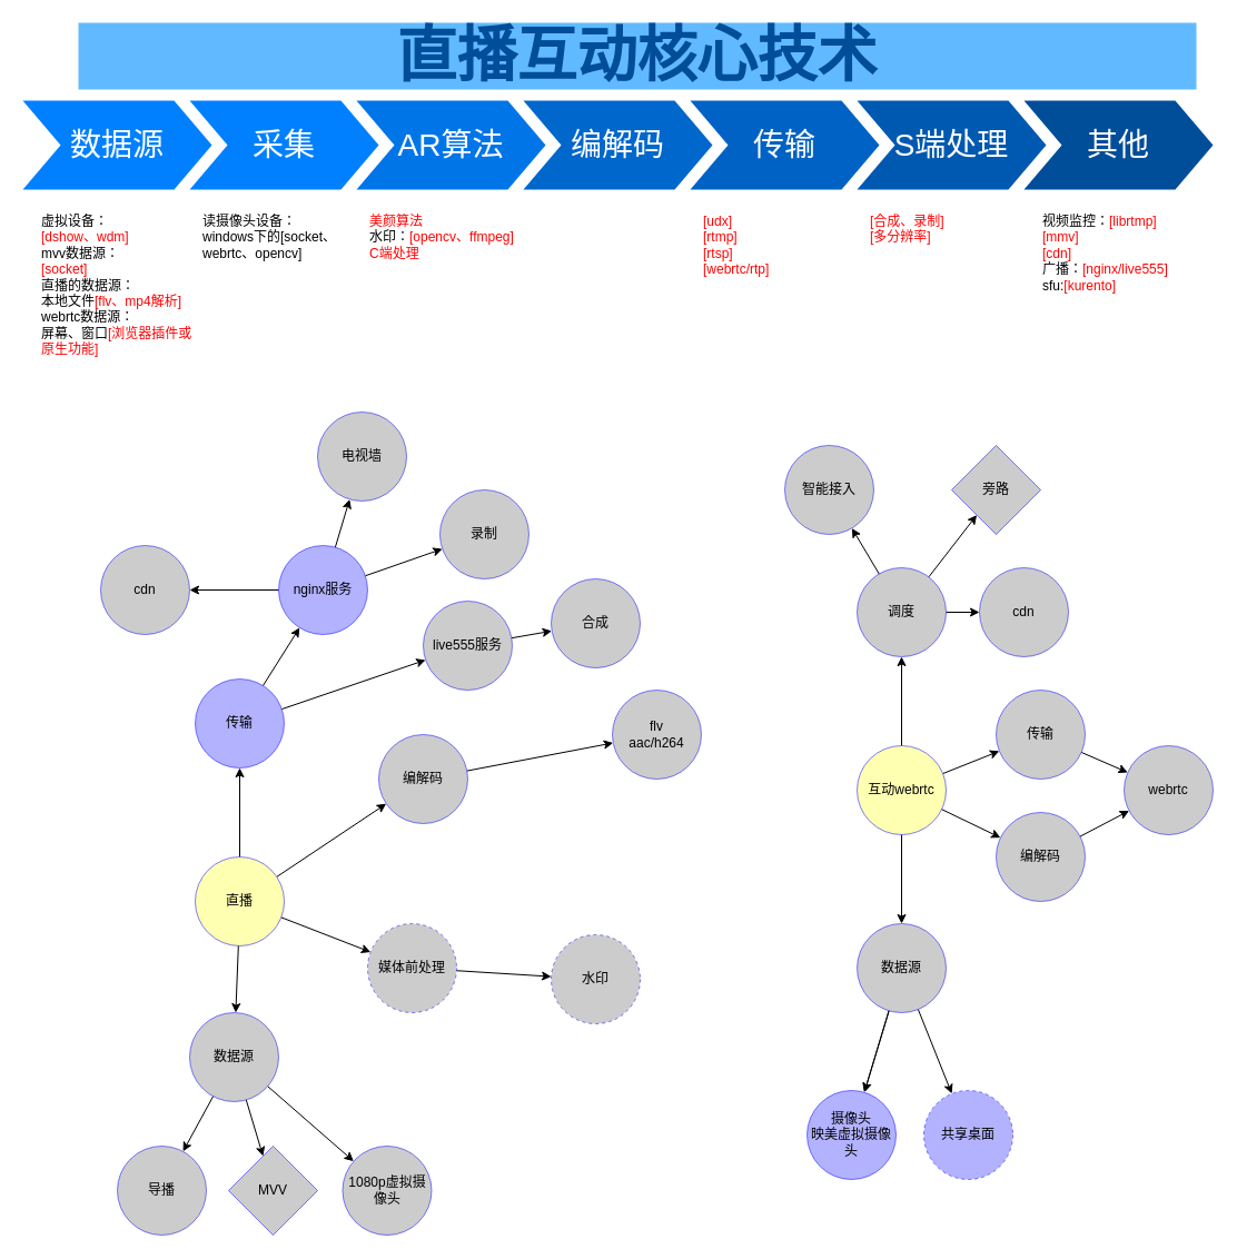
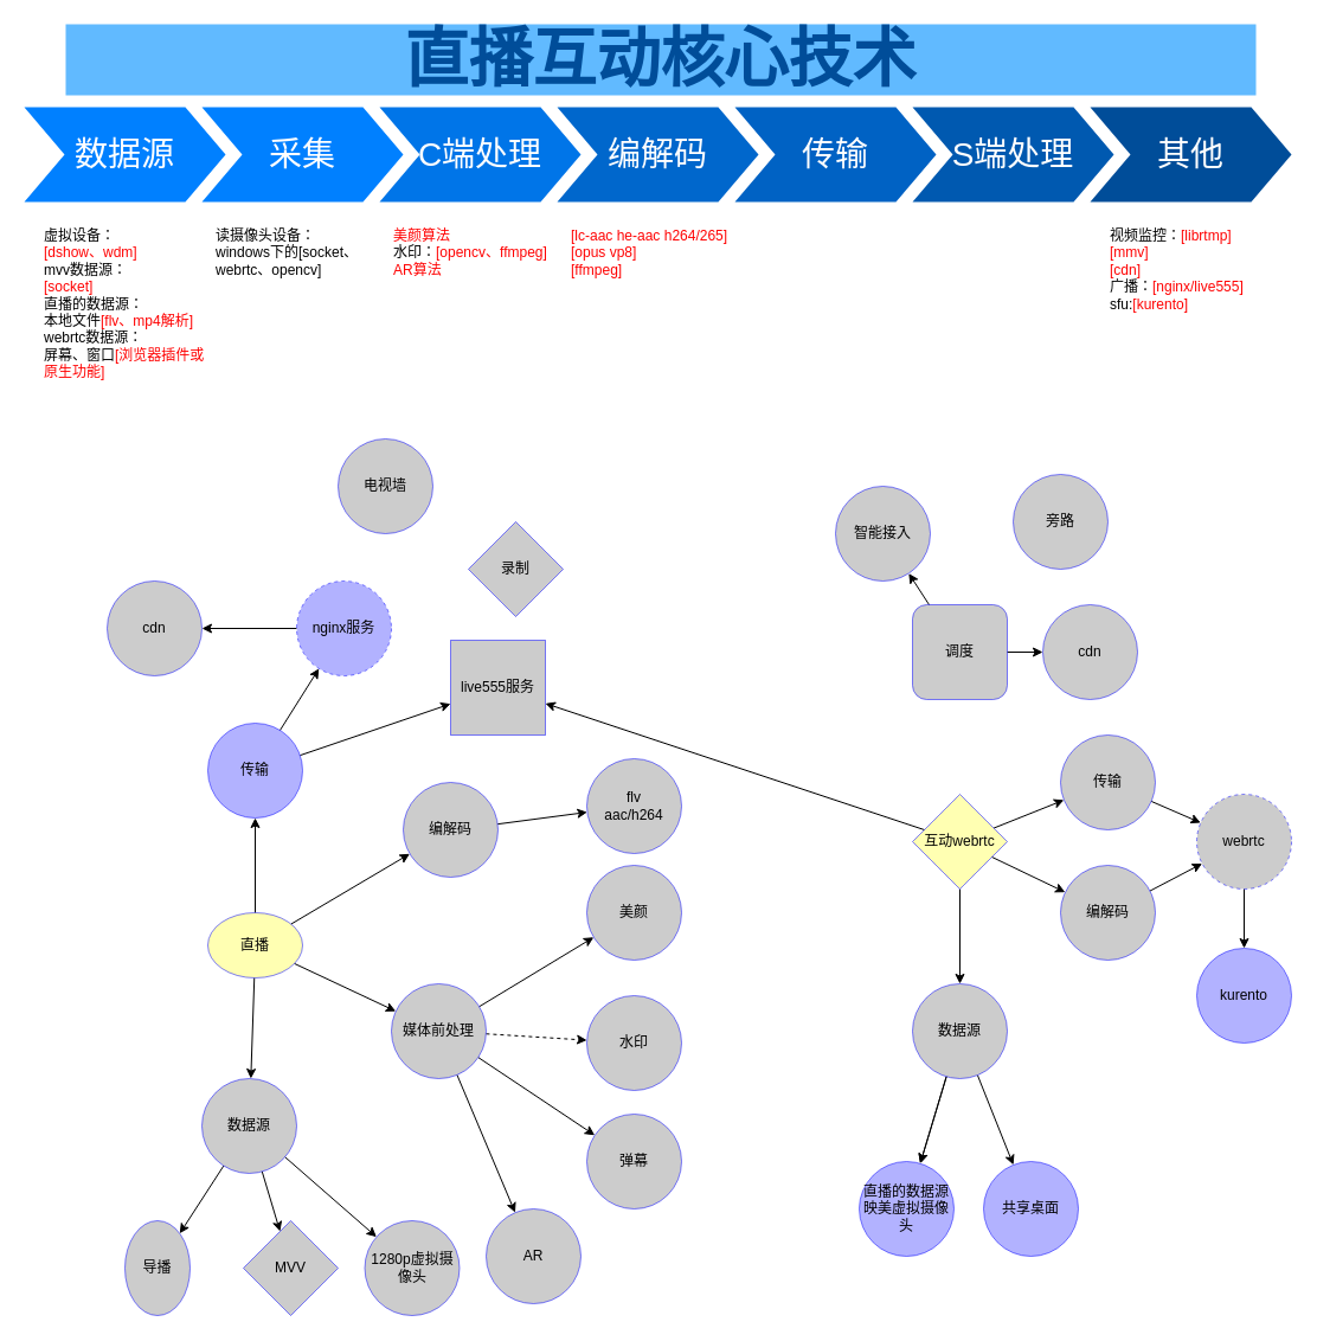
- <mxCell id="8" value="&lt;span&gt;直播互动核心技术&lt;/span&gt;" style="text;html=1;strokeColor=none;fillColor=#61BAFF;align=center;verticalAlign=middle;whiteSpace=wrap;fontSize=54;fontStyle=1;fontColor=#004D99;" parent="1" vertex="1"><mxGeometry x="70" y="20" width="1005" height="60" as="geometry" /></mxCell>
+ <mxCell id="8" value="&lt;span&gt;直播互动核心技术&lt;/span&gt;" style="text;html=1;strokeColor=none;fillColor=#61BAFF;align=center;verticalAlign=middle;whiteSpace=wrap;fontSize=54;fontStyle=1;fontColor=#004D99;" parent="1" vertex="1"><mxGeometry x="55" y="20" width="1005" height="60" as="geometry" /></mxCell>
- <mxCell id="3" value="AR算法" style="shape=step;whiteSpace=wrap;html=1;fontSize=28;fillColor=#0075E8;fontColor=#FFFFFF;strokeColor=none;" parent="1" vertex="1"><mxGeometry x="320" y="90" width="170" height="80" as="geometry" /></mxCell>
+ <mxCell id="3" value="C端处理" style="shape=step;whiteSpace=wrap;html=1;fontSize=28;fillColor=#0075E8;fontColor=#FFFFFF;strokeColor=none;" parent="1" vertex="1"><mxGeometry x="320" y="90" width="170" height="80" as="geometry" /></mxCell>
- <mxCell id="10" value="&lt;font color=&quot;#ff0000&quot;&gt;美颜算法&lt;/font&gt;&lt;br&gt;水印：&lt;font color=&quot;#ff0000&quot;&gt;[opencv、ffmpeg]&lt;/font&gt;&lt;br&gt;&lt;font color=&quot;#ff0000&quot;&gt;C端处理&lt;/font&gt;&lt;br&gt;&lt;br&gt;&lt;br&gt;&lt;br&gt;&lt;br&gt;&lt;br&gt;" style="text;spacingTop=-5;fillColor=#ffffff;whiteSpace=wrap;html=1;align=left;fontSize=12;fontFamily=Helvetica;fillColor=none;strokeColor=none;" parent="1" vertex="1"><mxGeometry x="330" y="190" width="140" height="210" as="geometry" /></mxCell>
+ <mxCell id="10" value="&lt;font color=&quot;#ff0000&quot;&gt;美颜算法&lt;/font&gt;&lt;br&gt;水印：&lt;font color=&quot;#ff0000&quot;&gt;[opencv、ffmpeg]&lt;/font&gt;&lt;br&gt;&lt;font color=&quot;#ff0000&quot;&gt;AR算法&lt;/font&gt;&lt;br&gt;&lt;br&gt;&lt;br&gt;&lt;br&gt;&lt;br&gt;&lt;br&gt;" style="text;spacingTop=-5;fillColor=#ffffff;whiteSpace=wrap;html=1;align=left;fontSize=12;fontFamily=Helvetica;fillColor=none;strokeColor=none;" parent="1" vertex="1"><mxGeometry x="330" y="190" width="140" height="210" as="geometry" /></mxCell>
+ <mxCell id="11" value="&lt;font color=&quot;#ff0000&quot;&gt;[lc-aac he-aac h264/265]&lt;br&gt;[opus vp8]&lt;br&gt;[ffmpeg]&lt;/font&gt;&lt;br&gt;" style="text;spacingTop=-5;fillColor=#ffffff;whiteSpace=wrap;html=1;align=left;fontSize=12;fontFamily=Helvetica;fillColor=none;strokeColor=none;" parent="1" vertex="1"><mxGeometry x="480" y="190" width="140" height="210" as="geometry" /></mxCell>
- <mxCell id="12" value="&lt;font color=&quot;#ff0000&quot;&gt;[udx]&lt;br&gt;[rtmp]&lt;br&gt;[rtsp]&lt;br&gt;[webrtc/rtp]&lt;/font&gt;&lt;br&gt;" style="text;spacingTop=-5;fillColor=#ffffff;whiteSpace=wrap;html=1;align=left;fontSize=12;fontFamily=Helvetica;fillColor=none;strokeColor=none;" parent="1" vertex="1"><mxGeometry x="630" y="190" width="140" height="210" as="geometry" /></mxCell>
- <mxCell id="13" value="&lt;font color=&quot;#ff0000&quot;&gt;[合成、录制]&lt;br&gt;[多分辨率]&lt;/font&gt;&lt;br&gt;" style="text;spacingTop=-5;fillColor=#ffffff;whiteSpace=wrap;html=1;align=left;fontSize=12;fontFamily=Helvetica;fillColor=none;strokeColor=none;" parent="1" vertex="1"><mxGeometry x="780" y="190" width="140" height="210" as="geometry" /></mxCell>
- <mxCell id="61" value="智能接入" style="ellipse;whiteSpace=wrap;html=1;aspect=fixed;strokeColor=#0000FF;fillColor=#999999;opacity=50;align=center;" vertex="1" parent="1"><mxGeometry x="705" y="400" width="80" height="80" as="geometry" /></mxCell>
+ <mxCell id="61" value="智能接入" style="ellipse;whiteSpace=wrap;html=1;aspect=fixed;strokeColor=#0000FF;fillColor=#999999;opacity=50;align=center;" vertex="1" parent="1"><mxGeometry x="705" y="410" width="80" height="80" as="geometry" /></mxCell>
- <mxCell id="62" value="旁路" style="rhombus;whiteSpace=wrap;html=1;aspect=fixed;strokeColor=#0000FF;fillColor=#999999;opacity=50;align=center;" vertex="1" parent="1"><mxGeometry x="855" y="400" width="80" height="80" as="geometry" /></mxCell>
+ <mxCell id="62" value="旁路" style="ellipse;whiteSpace=wrap;html=1;aspect=fixed;strokeColor=#0000FF;fillColor=#999999;opacity=50;align=center;" vertex="1" parent="1"><mxGeometry x="855" y="400" width="80" height="80" as="geometry" /></mxCell>
- <mxCell id="29" style="edgeStyle=none;rounded=0;orthogonalLoop=1;jettySize=auto;html=1;" edge="1" parent="1" source="31" target="51"><mxGeometry relative="1" as="geometry" /></mxCell>
- <mxCell id="33" value="录制" style="ellipse;whiteSpace=wrap;html=1;aspect=fixed;strokeColor=#0000FF;fillColor=#999999;opacity=50;align=center;" vertex="1" parent="1"><mxGeometry x="395" y="440" width="80" height="80" as="geometry" /></mxCell>
+ <mxCell id="33" value="录制" style="rhombus;whiteSpace=wrap;html=1;aspect=fixed;strokeColor=#0000FF;fillColor=#999999;opacity=50;align=center;" vertex="1" parent="1"><mxGeometry x="395" y="440" width="80" height="80" as="geometry" /></mxCell>
- <mxCell id="58" value="" style="edgeStyle=none;rounded=0;orthogonalLoop=1;jettySize=auto;html=1;" edge="1" parent="1" source="60" target="62"><mxGeometry relative="1" as="geometry" /></mxCell>
- <mxCell id="28" value="" style="edgeStyle=none;rounded=0;orthogonalLoop=1;jettySize=auto;html=1;" edge="1" parent="1" source="31" target="33"><mxGeometry relative="1" as="geometry" /></mxCell>
- <mxCell id="31" value="nginx服务" style="ellipse;whiteSpace=wrap;html=1;aspect=fixed;strokeColor=#0000FF;fillColor=#6666FF;opacity=50;align=center;" vertex="1" parent="1"><mxGeometry x="250" y="490" width="80" height="80" as="geometry" /></mxCell>
+ <mxCell id="31" value="nginx服务" style="ellipse;whiteSpace=wrap;html=1;aspect=fixed;strokeColor=#0000FF;fillColor=#6666FF;opacity=50;align=center;dashed=1;" vertex="1" parent="1"><mxGeometry x="250" y="490" width="80" height="80" as="geometry" /></mxCell>
- <mxCell id="60" value="调度" style="ellipse;whiteSpace=wrap;html=1;aspect=fixed;strokeColor=#0000FF;fillColor=#999999;opacity=50;align=center;" vertex="1" parent="1"><mxGeometry x="770" y="510" width="80" height="80" as="geometry" /></mxCell>
+ <mxCell id="60" value="调度" style="whiteSpace=wrap;html=1;aspect=fixed;strokeColor=#0000FF;fillColor=#999999;opacity=50;align=center;rounded=1;" vertex="1" parent="1"><mxGeometry x="770" y="510" width="80" height="80" as="geometry" /></mxCell>
- <mxCell id="27" value="合成" style="ellipse;whiteSpace=wrap;html=1;aspect=fixed;strokeColor=#0000FF;fillColor=#999999;opacity=50;align=center;" vertex="1" parent="1"><mxGeometry x="495" y="520" width="80" height="80" as="geometry" /></mxCell>
- <mxCell id="25" value="" style="edgeStyle=none;rounded=0;orthogonalLoop=1;jettySize=auto;html=1;" edge="1" parent="1" source="26" target="27"><mxGeometry relative="1" as="geometry" /></mxCell>
- <mxCell id="26" value="live555服务" style="ellipse;whiteSpace=wrap;html=1;aspect=fixed;strokeColor=#0000FF;fillColor=#999999;opacity=50;align=center;" vertex="1" parent="1"><mxGeometry x="380" y="540" width="80" height="80" as="geometry" /></mxCell>
+ <mxCell id="26" value="live555服务" style="whiteSpace=wrap;html=1;aspect=fixed;strokeColor=#0000FF;fillColor=#999999;opacity=50;align=center;rounded=0;" vertex="1" parent="1"><mxGeometry x="380" y="540" width="80" height="80" as="geometry" /></mxCell>
- <mxCell id="55" value="" style="edgeStyle=none;rounded=0;orthogonalLoop=1;jettySize=auto;html=1;" edge="1" parent="1" source="56" target="60"><mxGeometry relative="1" as="geometry" /></mxCell>
+ <mxCell id="55" value="" style="edgeStyle=none;rounded=0;orthogonalLoop=1;jettySize=auto;html=1;" edge="1" parent="1" source="56" target="26"><mxGeometry relative="1" as="geometry" /></mxCell>
- <mxCell id="45" value="flv&lt;br&gt;aac/h264" style="ellipse;whiteSpace=wrap;html=1;aspect=fixed;strokeColor=#0000FF;fillColor=#999999;opacity=50;align=center;" vertex="1" parent="1"><mxGeometry x="550" y="620" width="80" height="80" as="geometry" /></mxCell>
+ <mxCell id="45" value="flv&lt;br&gt;aac/h264" style="ellipse;whiteSpace=wrap;html=1;aspect=fixed;strokeColor=#0000FF;fillColor=#999999;opacity=50;align=center;" vertex="1" parent="1"><mxGeometry x="495" y="640" width="80" height="80" as="geometry" /></mxCell>
- <mxCell id="56" value="互动webrtc" style="ellipse;whiteSpace=wrap;html=1;aspect=fixed;strokeColor=#0000FF;fillColor=#FFFF66;opacity=50;align=center;" parent="1" vertex="1"><mxGeometry x="770" y="670" width="80" height="80" as="geometry" /></mxCell>
+ <mxCell id="56" value="互动webrtc" style="rhombus;whiteSpace=wrap;html=1;aspect=fixed;strokeColor=#0000FF;fillColor=#FFFF66;opacity=50;align=center;" parent="1" vertex="1"><mxGeometry x="770" y="670" width="80" height="80" as="geometry" /></mxCell>
- <mxCell id="67" value="webrtc" style="ellipse;whiteSpace=wrap;html=1;aspect=fixed;strokeColor=#0000FF;fillColor=#999999;opacity=50;align=center;" vertex="1" parent="1"><mxGeometry x="1010" y="670" width="80" height="80" as="geometry" /></mxCell>
+ <mxCell id="67" value="webrtc" style="ellipse;whiteSpace=wrap;html=1;aspect=fixed;strokeColor=#0000FF;fillColor=#999999;opacity=50;align=center;dashed=1;" vertex="1" parent="1"><mxGeometry x="1010" y="670" width="80" height="80" as="geometry" /></mxCell>
+ <mxCell id="42" value="美颜" style="ellipse;whiteSpace=wrap;html=1;aspect=fixed;strokeColor=#0000FF;fillColor=#999999;opacity=50;align=center;" vertex="1" parent="1"><mxGeometry x="495" y="730" width="80" height="80" as="geometry" /></mxCell>
+ <mxCell id="66" value="" style="edgeStyle=none;rounded=0;orthogonalLoop=1;jettySize=auto;html=1;" edge="1" parent="1" source="67" target="68"><mxGeometry relative="1" as="geometry" /></mxCell>
- <mxCell id="21" value="直播" style="ellipse;whiteSpace=wrap;html=1;aspect=fixed;strokeColor=#0000FF;fillColor=#FFFF66;opacity=50;align=center;" parent="1" vertex="1"><mxGeometry x="175" y="770" width="80" height="80" as="geometry" /></mxCell>
+ <mxCell id="21" value="直播" style="ellipse;whiteSpace=wrap;html=1;aspect=fixed;strokeColor=#0000FF;fillColor=#FFFF66;opacity=50;align=center;" parent="1" vertex="1"><mxGeometry x="175" y="770" width="80" height="55" as="geometry" /></mxCell>
+ <mxCell id="34" value="" style="edgeStyle=none;rounded=0;orthogonalLoop=1;jettySize=auto;html=1;" edge="1" parent="1" source="38" target="42"><mxGeometry relative="1" as="geometry" /></mxCell>
+ <mxCell id="68" value="kurento" style="ellipse;whiteSpace=wrap;html=1;aspect=fixed;strokeColor=#0000FF;fillColor=#6666FF;opacity=50;align=center;" vertex="1" parent="1"><mxGeometry x="1010" y="800" width="80" height="80" as="geometry" /></mxCell>
- <mxCell id="38" value="媒体前处理" style="ellipse;whiteSpace=wrap;html=1;aspect=fixed;strokeColor=#0000FF;fillColor=#999999;opacity=50;align=center;dashed=1;" vertex="1" parent="1"><mxGeometry x="330" y="830" width="80" height="80" as="geometry" /></mxCell>
+ <mxCell id="38" value="媒体前处理" style="ellipse;whiteSpace=wrap;html=1;aspect=fixed;strokeColor=#0000FF;fillColor=#999999;opacity=50;align=center;" vertex="1" parent="1"><mxGeometry x="330" y="830" width="80" height="80" as="geometry" /></mxCell>
- <mxCell id="35" value="" style="edgeStyle=none;rounded=0;orthogonalLoop=1;jettySize=auto;html=1;" edge="1" parent="1" source="38" target="41"><mxGeometry relative="1" as="geometry" /></mxCell>
+ <mxCell id="35" value="" style="edgeStyle=none;rounded=0;orthogonalLoop=1;jettySize=auto;html=1;dashed=1;" edge="1" parent="1" source="38" target="41"><mxGeometry relative="1" as="geometry" /></mxCell>
- <mxCell id="41" value="水印" style="ellipse;whiteSpace=wrap;html=1;aspect=fixed;strokeColor=#0000FF;fillColor=#999999;opacity=50;align=center;dashed=1;" vertex="1" parent="1"><mxGeometry x="495" y="840" width="80" height="80" as="geometry" /></mxCell>
+ <mxCell id="41" value="水印" style="ellipse;whiteSpace=wrap;html=1;aspect=fixed;strokeColor=#0000FF;fillColor=#999999;opacity=50;align=center;" vertex="1" parent="1"><mxGeometry x="495" y="840" width="80" height="80" as="geometry" /></mxCell>
+ <mxCell id="36" value="" style="edgeStyle=none;rounded=0;orthogonalLoop=1;jettySize=auto;html=1;" edge="1" parent="1" source="38" target="40"><mxGeometry relative="1" as="geometry" /></mxCell>
+ <mxCell id="37" value="" style="edgeStyle=none;rounded=0;orthogonalLoop=1;jettySize=auto;html=1;" edge="1" parent="1" source="38" target="39"><mxGeometry relative="1" as="geometry" /></mxCell>
+ <mxCell id="40" value="弹幕" style="ellipse;whiteSpace=wrap;html=1;aspect=fixed;strokeColor=#0000FF;fillColor=#999999;opacity=50;align=center;" vertex="1" parent="1"><mxGeometry x="495" y="940" width="80" height="80" as="geometry" /></mxCell>
- <mxCell id="76" value="摄像头&lt;br&gt;映美虚拟摄像头&lt;br&gt;" style="ellipse;whiteSpace=wrap;html=1;aspect=fixed;strokeColor=#0000FF;fillColor=#6666FF;opacity=50;align=center;" vertex="1" parent="1"><mxGeometry x="725" y="980" width="80" height="80" as="geometry" /></mxCell>
+ <mxCell id="76" value="直播的数据源&lt;br&gt;映美虚拟摄像头&lt;br&gt;" style="ellipse;whiteSpace=wrap;html=1;aspect=fixed;strokeColor=#0000FF;fillColor=#6666FF;opacity=50;align=center;" vertex="1" parent="1"><mxGeometry x="725" y="980" width="80" height="80" as="geometry" /></mxCell>
- <mxCell id="75" value="共享桌面" style="ellipse;whiteSpace=wrap;html=1;aspect=fixed;strokeColor=#0000FF;fillColor=#6666FF;opacity=50;align=center;dashed=1;" vertex="1" parent="1"><mxGeometry x="830" y="980" width="80" height="80" as="geometry" /></mxCell>
+ <mxCell id="75" value="共享桌面" style="ellipse;whiteSpace=wrap;html=1;aspect=fixed;strokeColor=#0000FF;fillColor=#6666FF;opacity=50;align=center;" vertex="1" parent="1"><mxGeometry x="830" y="980" width="80" height="80" as="geometry" /></mxCell>
+ <mxCell id="39" value="AR" style="ellipse;whiteSpace=wrap;html=1;aspect=fixed;strokeColor=#0000FF;fillColor=#999999;opacity=50;align=center;" vertex="1" parent="1"><mxGeometry x="410" y="1020" width="80" height="80" as="geometry" /></mxCell>
- <mxCell id="77" value="导播" style="ellipse;whiteSpace=wrap;html=1;aspect=fixed;strokeColor=#0000FF;fillColor=#999999;opacity=50;align=center;" parent="1" vertex="1"><mxGeometry x="105" y="1030" width="80" height="80" as="geometry" /></mxCell>
+ <mxCell id="77" value="导播" style="ellipse;whiteSpace=wrap;html=1;aspect=fixed;strokeColor=#0000FF;fillColor=#999999;opacity=50;align=center;" parent="1" vertex="1"><mxGeometry x="105" y="1030" width="55" height="80" as="geometry" /></mxCell>
- <mxCell id="50" value="1080p虚拟摄像头&lt;br&gt;" style="ellipse;whiteSpace=wrap;html=1;aspect=fixed;strokeColor=#0000FF;fillColor=#999999;opacity=50;align=center;" vertex="1" parent="1"><mxGeometry x="307.5" y="1030" width="80" height="80" as="geometry" /></mxCell>
+ <mxCell id="50" value="1280p虚拟摄像头&lt;br&gt;" style="ellipse;whiteSpace=wrap;html=1;aspect=fixed;strokeColor=#0000FF;fillColor=#999999;opacity=50;align=center;" vertex="1" parent="1"><mxGeometry x="307.5" y="1030" width="80" height="80" as="geometry" /></mxCell>
